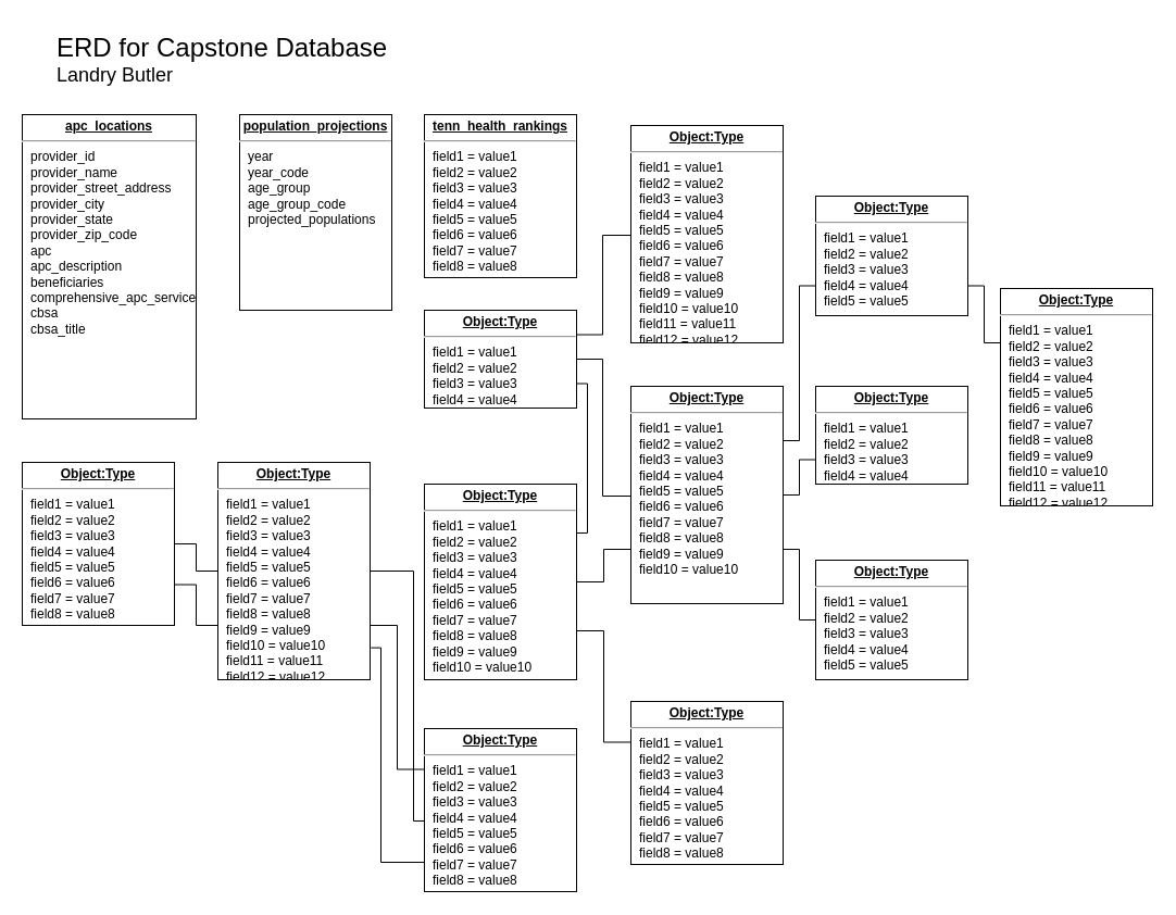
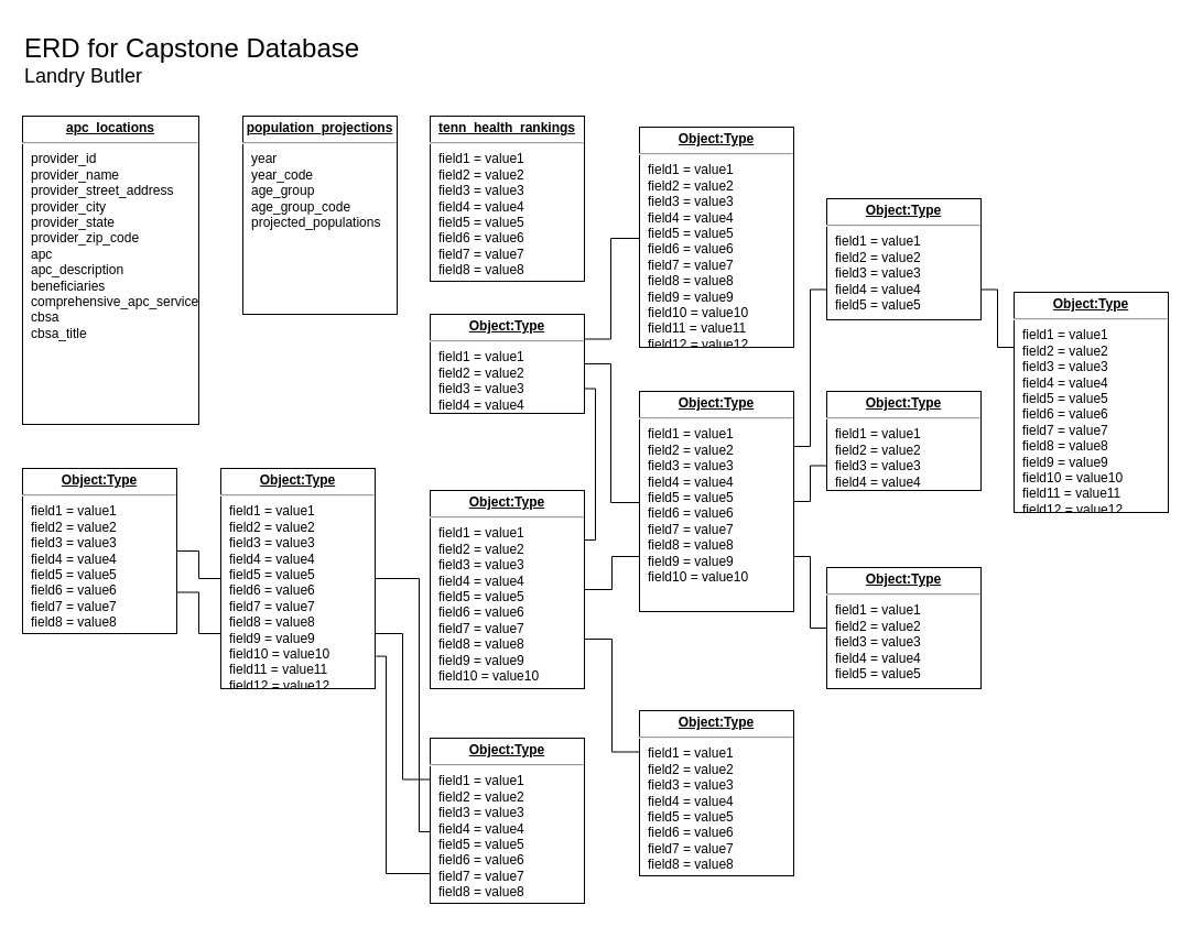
- <mxCell id="31" value="&lt;div&gt;&lt;span style=&quot;font-size: 24px&quot;&gt;ERD for Capstone Database&lt;/span&gt;&lt;/div&gt;&lt;font size=&quot;1&quot;&gt;&lt;div&gt;&lt;span style=&quot;font-size: 18px&quot;&gt;Landry Butler&lt;/span&gt;&lt;/div&gt;&lt;/font&gt;" style="text;html=1;strokeColor=none;fillColor=none;align=left;verticalAlign=middle;whiteSpace=wrap;rounded=0;" vertex="1" parent="1"><mxGeometry x="50" y="20" width="360" height="70" as="geometry" /></mxCell>
+ <mxCell id="31" value="&lt;div&gt;&lt;span style=&quot;font-size: 24px&quot;&gt;ERD for Capstone Database&lt;/span&gt;&lt;/div&gt;&lt;font size=&quot;1&quot;&gt;&lt;div&gt;&lt;span style=&quot;font-size: 18px&quot;&gt;Landry Butler&lt;/span&gt;&lt;/div&gt;&lt;/font&gt;" style="text;html=1;strokeColor=none;fillColor=none;align=left;verticalAlign=middle;whiteSpace=wrap;rounded=0;" vertex="1" parent="1"><mxGeometry x="20" y="20" width="360" height="70" as="geometry" /></mxCell>
